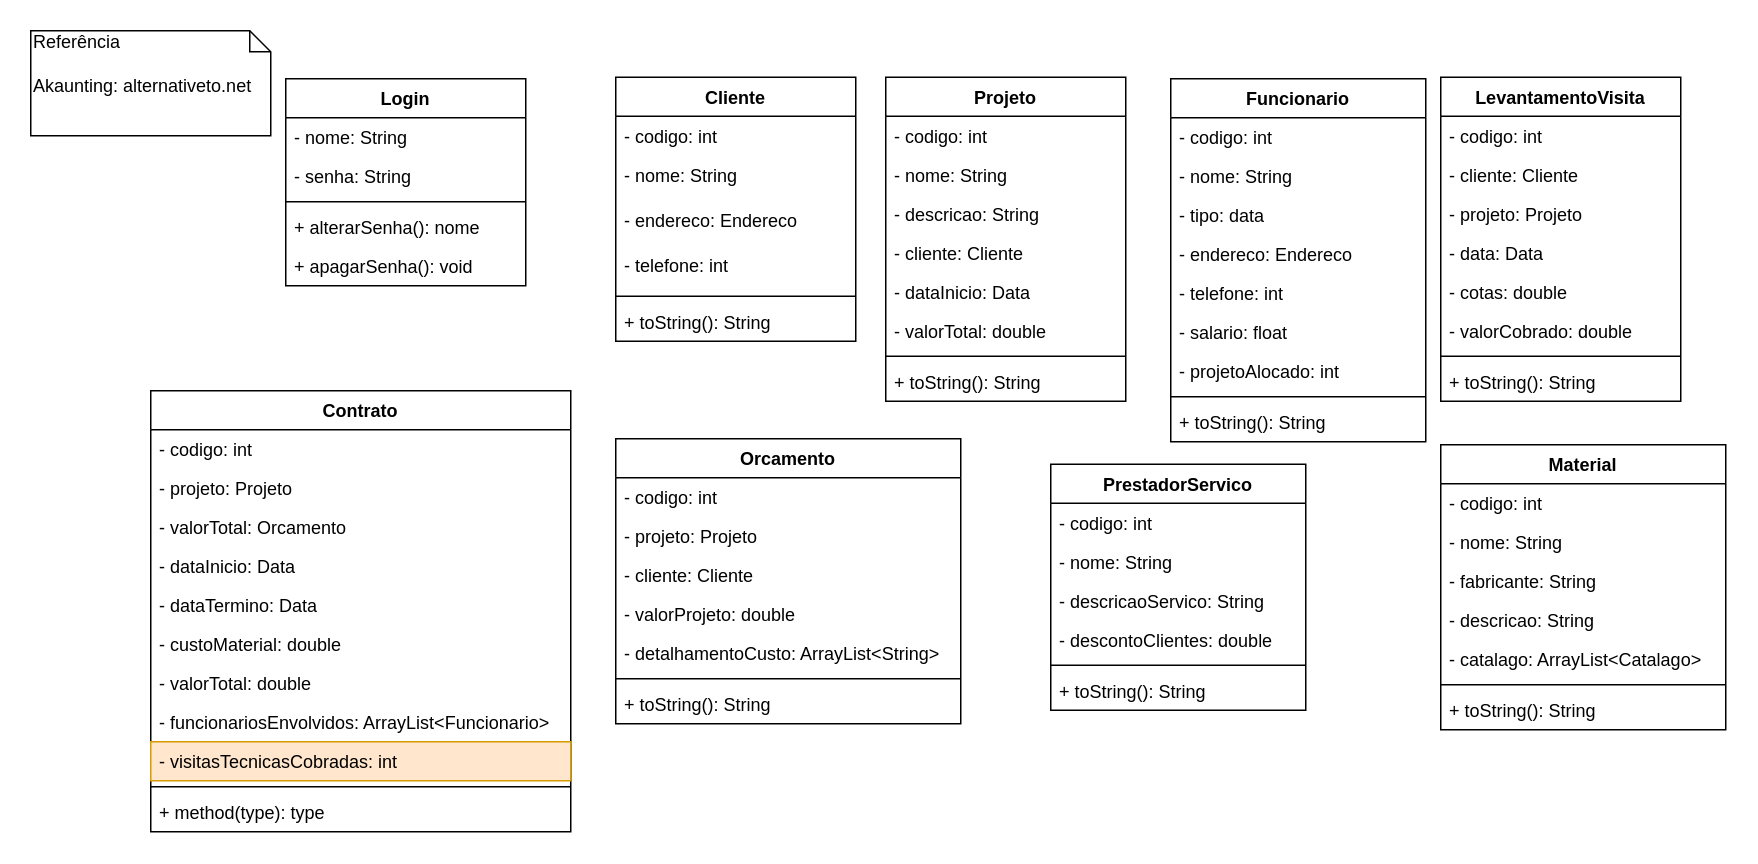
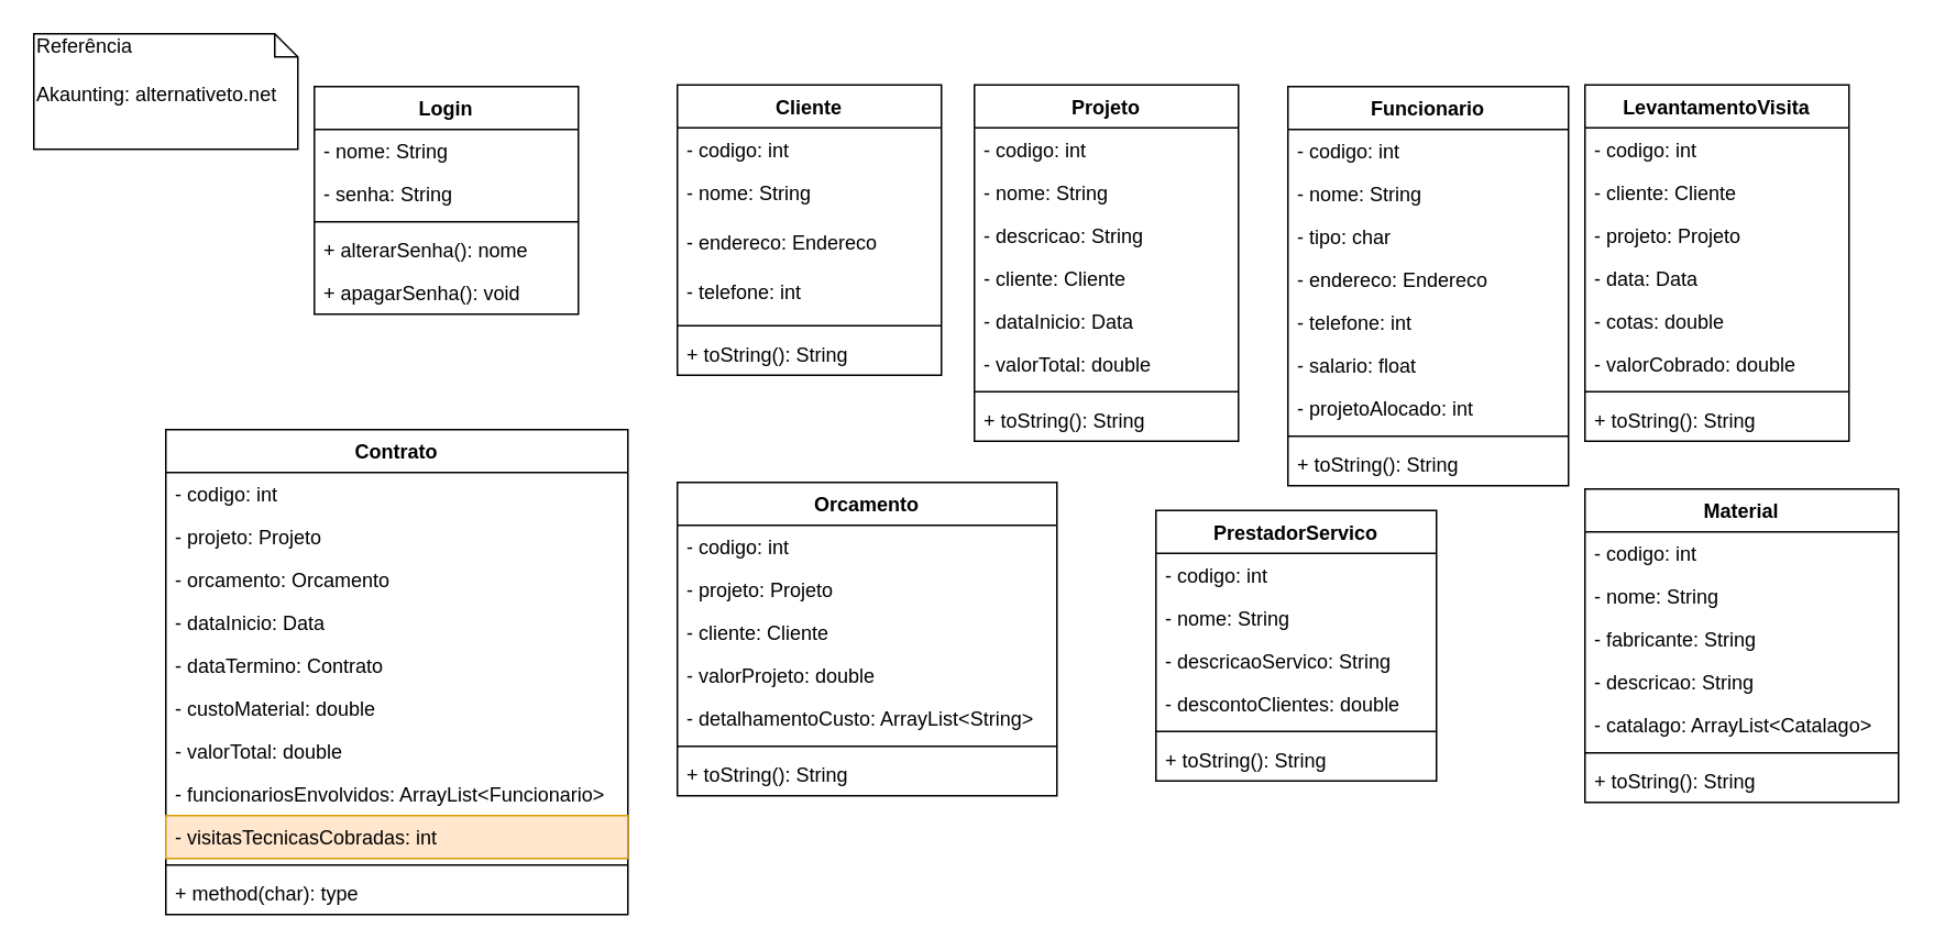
- <mxCell id="21" value="- tipo: data" style="text;strokeColor=none;fillColor=none;align=left;verticalAlign=top;spacingLeft=4;spacingRight=4;overflow=hidden;rotatable=0;points=[[0,0.5],[1,0.5]];portConstraint=eastwest;" vertex="1" parent="18"><mxGeometry y="78" width="170" height="26" as="geometry" /></mxCell>
+ <mxCell id="21" value="- tipo: char" style="text;strokeColor=none;fillColor=none;align=left;verticalAlign=top;spacingLeft=4;spacingRight=4;overflow=hidden;rotatable=0;points=[[0,0.5],[1,0.5]];portConstraint=eastwest;" vertex="1" parent="18"><mxGeometry y="78" width="170" height="26" as="geometry" /></mxCell>
- <mxCell id="63" value="- valorTotal: Orcamento" style="text;strokeColor=none;fillColor=none;align=left;verticalAlign=top;spacingLeft=4;spacingRight=4;overflow=hidden;rotatable=0;points=[[0,0.5],[1,0.5]];portConstraint=eastwest;" vertex="1" parent="60"><mxGeometry y="78" width="280" height="26" as="geometry" /></mxCell>
+ <mxCell id="63" value="- orcamento: Orcamento" style="text;strokeColor=none;fillColor=none;align=left;verticalAlign=top;spacingLeft=4;spacingRight=4;overflow=hidden;rotatable=0;points=[[0,0.5],[1,0.5]];portConstraint=eastwest;" vertex="1" parent="60"><mxGeometry y="78" width="280" height="26" as="geometry" /></mxCell>
- <mxCell id="65" value="- dataTermino: Data" style="text;strokeColor=none;fillColor=none;align=left;verticalAlign=top;spacingLeft=4;spacingRight=4;overflow=hidden;rotatable=0;points=[[0,0.5],[1,0.5]];portConstraint=eastwest;" vertex="1" parent="60"><mxGeometry y="130" width="280" height="26" as="geometry" /></mxCell>
+ <mxCell id="65" value="- dataTermino: Contrato" style="text;strokeColor=none;fillColor=none;align=left;verticalAlign=top;spacingLeft=4;spacingRight=4;overflow=hidden;rotatable=0;points=[[0,0.5],[1,0.5]];portConstraint=eastwest;" vertex="1" parent="60"><mxGeometry y="130" width="280" height="26" as="geometry" /></mxCell>
- <mxCell id="71" value="+ method(type): type" style="text;strokeColor=none;fillColor=none;align=left;verticalAlign=top;spacingLeft=4;spacingRight=4;overflow=hidden;rotatable=0;points=[[0,0.5],[1,0.5]];portConstraint=eastwest;" vertex="1" parent="60"><mxGeometry y="268" width="280" height="26" as="geometry" /></mxCell>
+ <mxCell id="71" value="+ method(char): type" style="text;strokeColor=none;fillColor=none;align=left;verticalAlign=top;spacingLeft=4;spacingRight=4;overflow=hidden;rotatable=0;points=[[0,0.5],[1,0.5]];portConstraint=eastwest;" vertex="1" parent="60"><mxGeometry y="268" width="280" height="26" as="geometry" /></mxCell>
